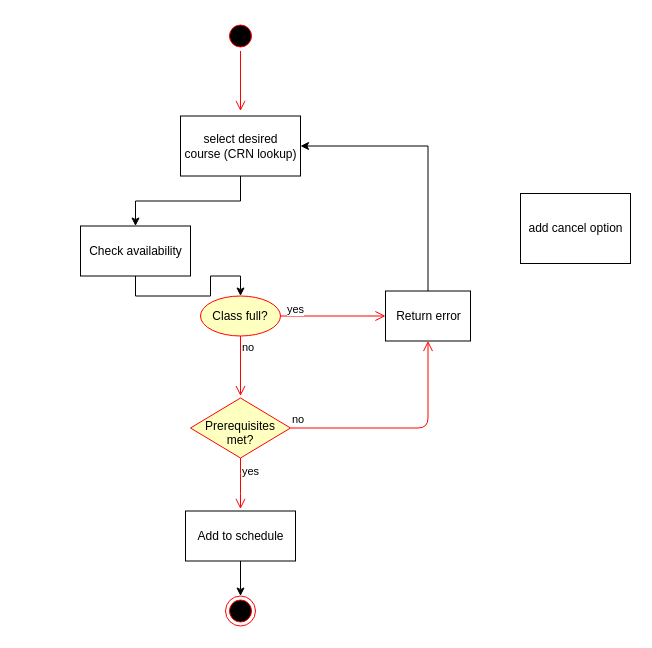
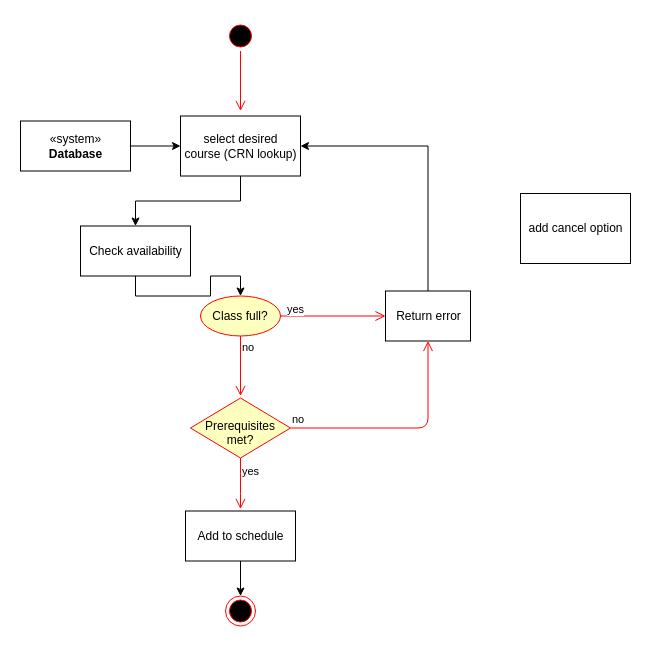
+ <mxCell id="21" value="«system»&lt;br&gt;&lt;b&gt;Database&lt;/b&gt;&lt;br&gt;" style="html=1;" vertex="1" parent="1"><mxGeometry x="20" y="120.5" width="110" height="50" as="geometry" /></mxCell>
+ <mxCell id="20" style="edgeStyle=orthogonalEdgeStyle;rounded=0;orthogonalLoop=1;jettySize=auto;html=1;exitX=1;exitY=0.5;exitDx=0;exitDy=0;entryX=0;entryY=0.5;entryDx=0;entryDy=0;" edge="1" parent="1" source="21" target="5"><mxGeometry relative="1" as="geometry" /></mxCell>
